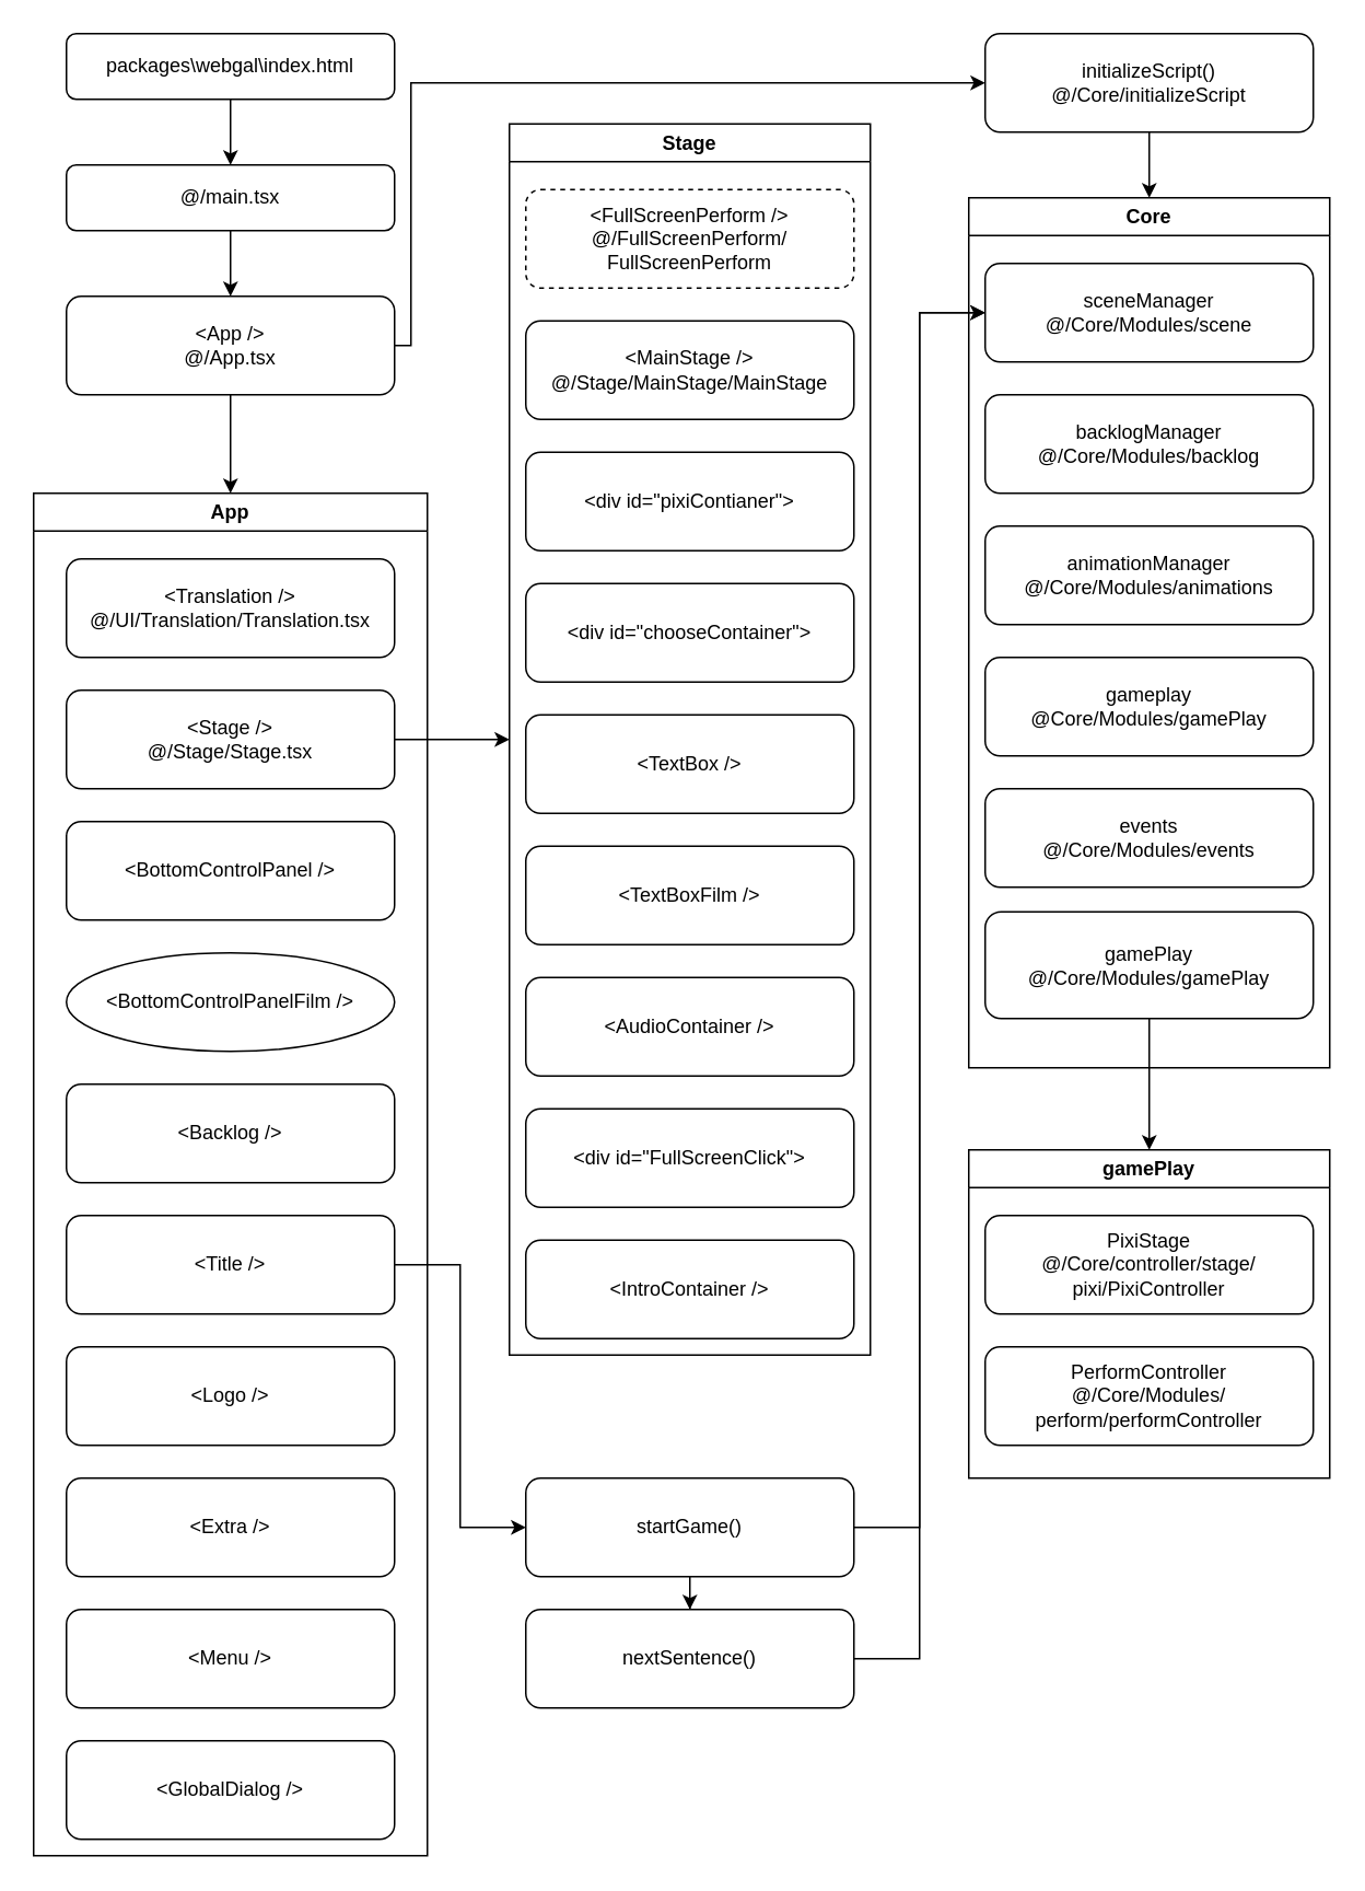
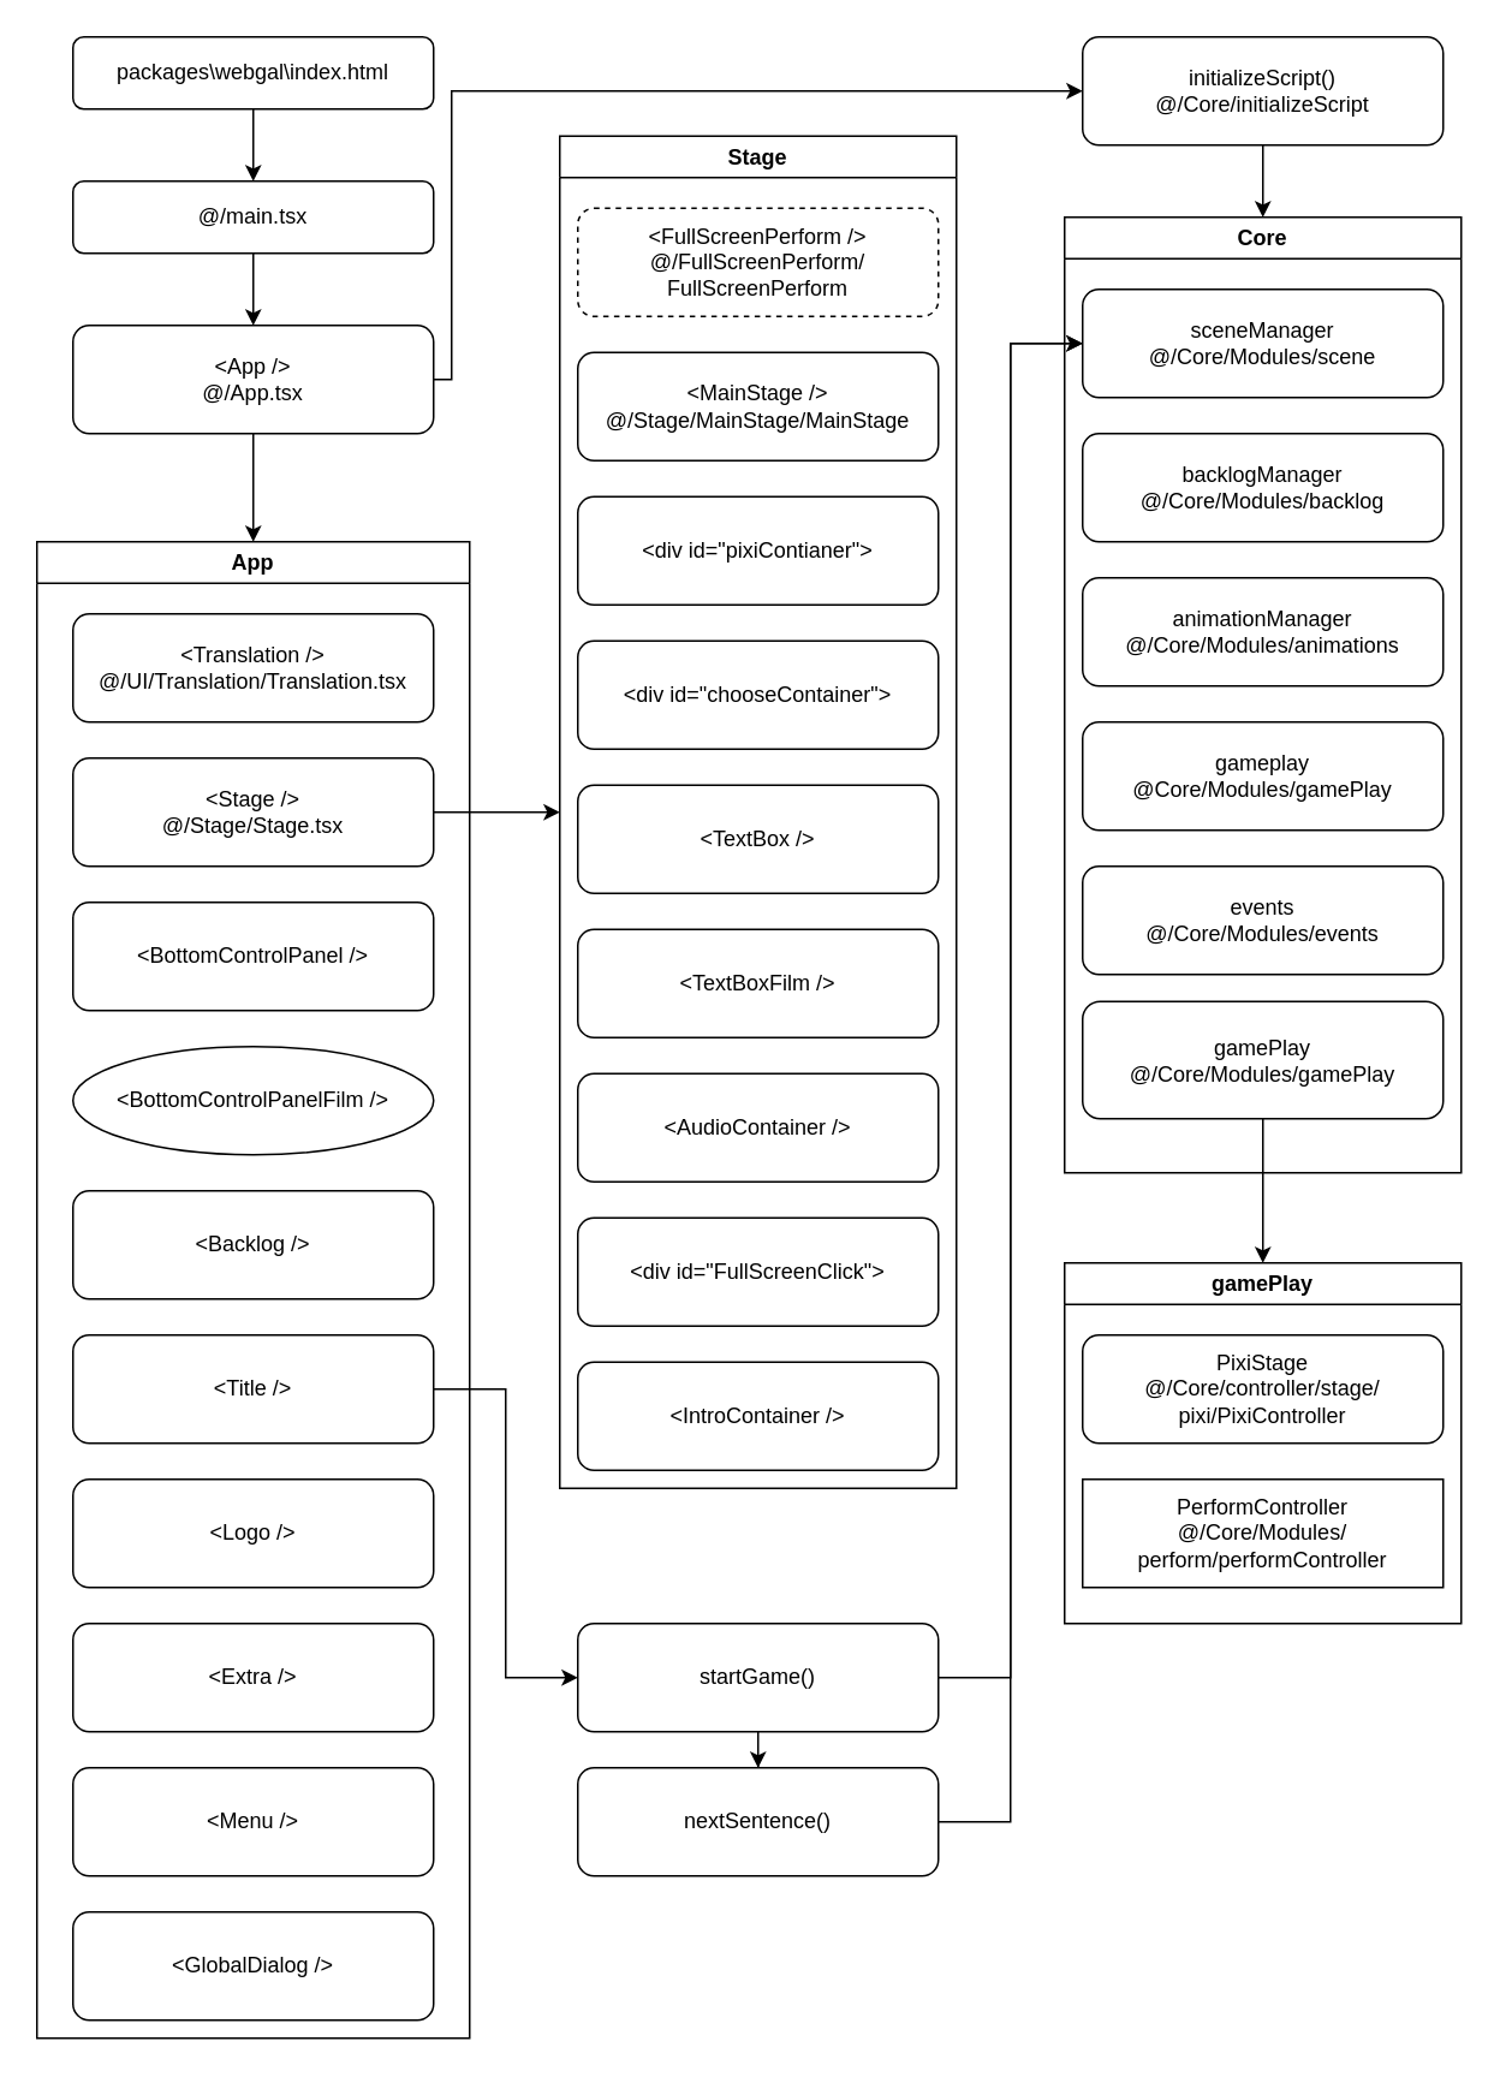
- <mxCell id="31" value="PerformController&lt;div&gt;@/Core/Modules/&lt;/div&gt;&lt;div&gt;perform/performController&lt;br&gt;&lt;/div&gt;" style="rounded=1;whiteSpace=wrap;html=1;" vertex="1" parent="29"><mxGeometry x="10" y="120" width="200" height="60" as="geometry" /></mxCell>
+ <mxCell id="31" value="PerformController&lt;div&gt;@/Core/Modules/&lt;/div&gt;&lt;div&gt;perform/performController&lt;br&gt;&lt;/div&gt;" style="whiteSpace=wrap;html=1;rounded=0;" vertex="1" parent="29"><mxGeometry x="10" y="120" width="200" height="60" as="geometry" /></mxCell>
